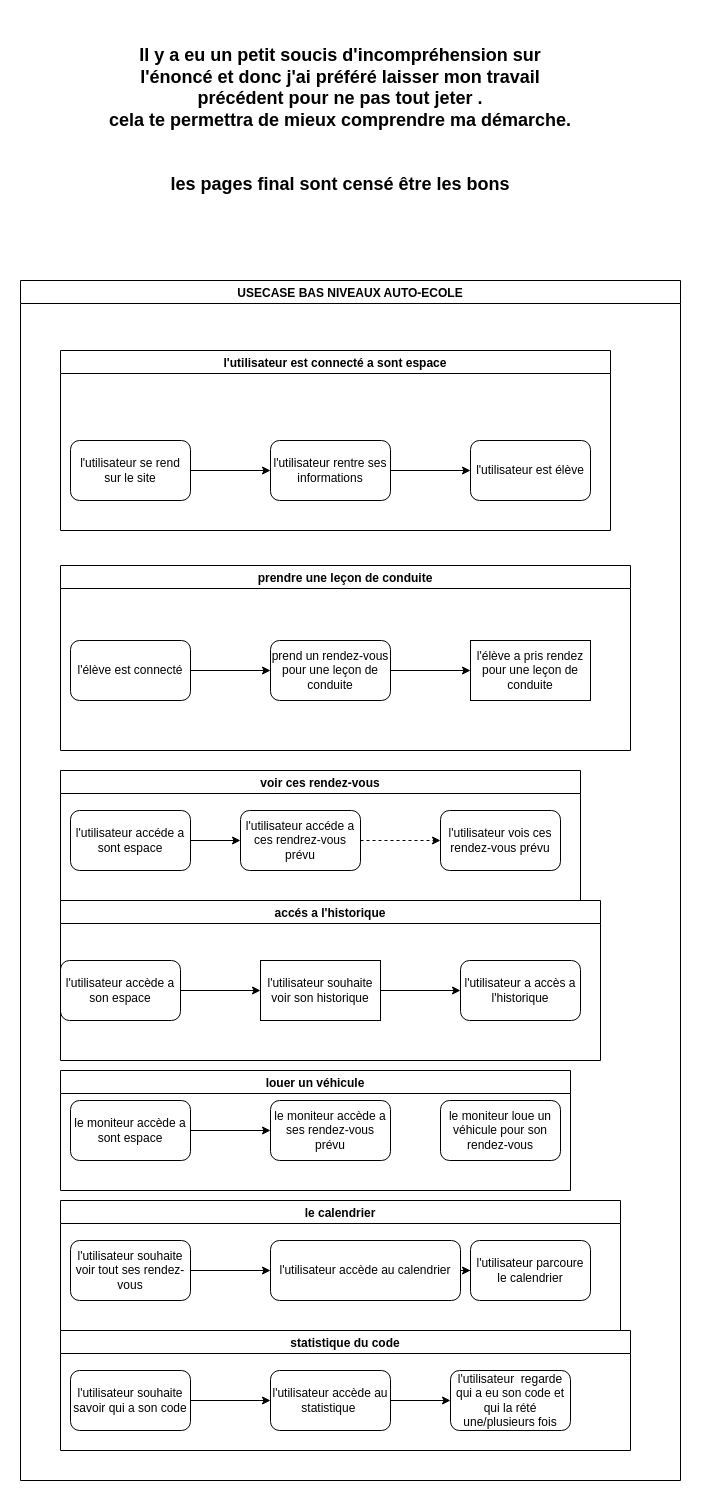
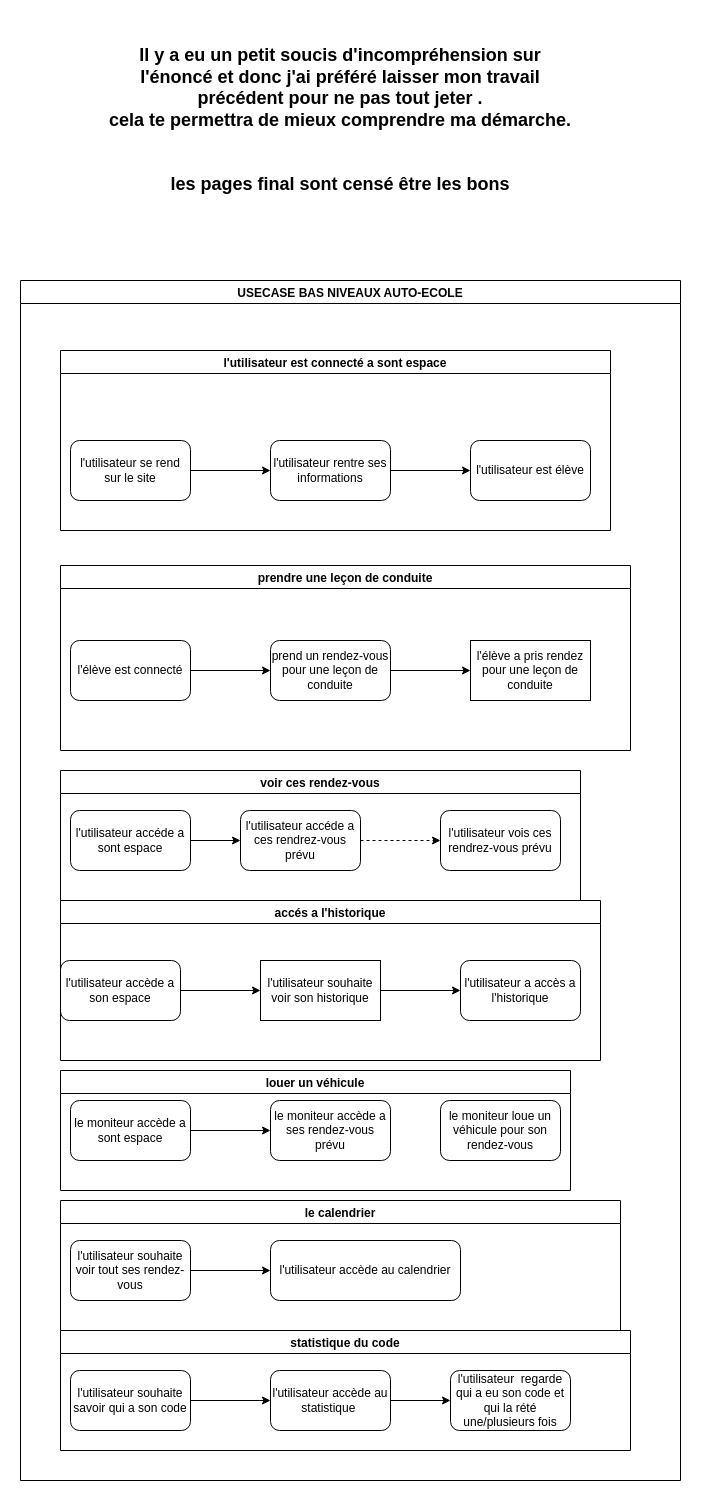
- <mxCell id="18" value="l'utilisateur vois ces rendez-vous prévu" style="rounded=1;whiteSpace=wrap;html=1;" parent="1" vertex="1"><mxGeometry x="440" y="810" width="120" height="60" as="geometry" /></mxCell>
+ <mxCell id="18" value="l'utilisateur vois ces rendrez-vous prévu" style="rounded=1;whiteSpace=wrap;html=1;" parent="1" vertex="1"><mxGeometry x="440" y="810" width="120" height="60" as="geometry" /></mxCell>
- <mxCell id="33" value="" style="edgeStyle=orthogonalEdgeStyle;rounded=0;orthogonalLoop=1;jettySize=auto;html=1;" parent="1" source="34" target="35" edge="1"><mxGeometry relative="1" as="geometry" /></mxCell>
- <mxCell id="35" value="l'utilisateur parcoure le calendrier" style="rounded=1;whiteSpace=wrap;html=1;" parent="1" vertex="1"><mxGeometry x="470" y="1240" width="120" height="60" as="geometry" /></mxCell>
